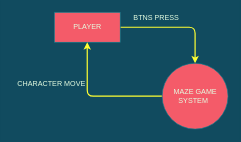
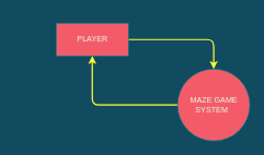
- <mxCell id="6" value="BTNS PRESS" style="text;html=1;align=center;verticalAlign=middle;resizable=0;points=[];autosize=1;strokeColor=none;fontColor=#E4FDE1;" parent="1" vertex="1"><mxGeometry x="215" y="20" width="90" height="20" as="geometry" /></mxCell>
- <mxCell id="3" value="PLAYER" style="html=1;dashed=0;whitespace=wrap;rounded=0;sketch=0;fontColor=#E4FDE1;strokeColor=#028090;fillColor=#F45B69;" parent="1" vertex="1"><mxGeometry x="90" y="20" width="110" height="50" as="geometry" /></mxCell>
+ <mxCell id="3" value="PLAYER" style="html=1;dashed=0;whitespace=wrap;rounded=0;sketch=0;fontColor=#E4FDE1;strokeColor=#028090;fillColor=#F45B69;" parent="1" vertex="1"><mxGeometry x="85" y="35" width="110" height="50" as="geometry" /></mxCell>
- <mxCell id="7" value="CHARACTER MOVE" style="text;html=1;align=center;verticalAlign=middle;resizable=0;points=[];autosize=1;strokeColor=none;fontColor=#E4FDE1;" parent="1" vertex="1"><mxGeometry x="20" y="130" width="130" height="20" as="geometry" /></mxCell>
